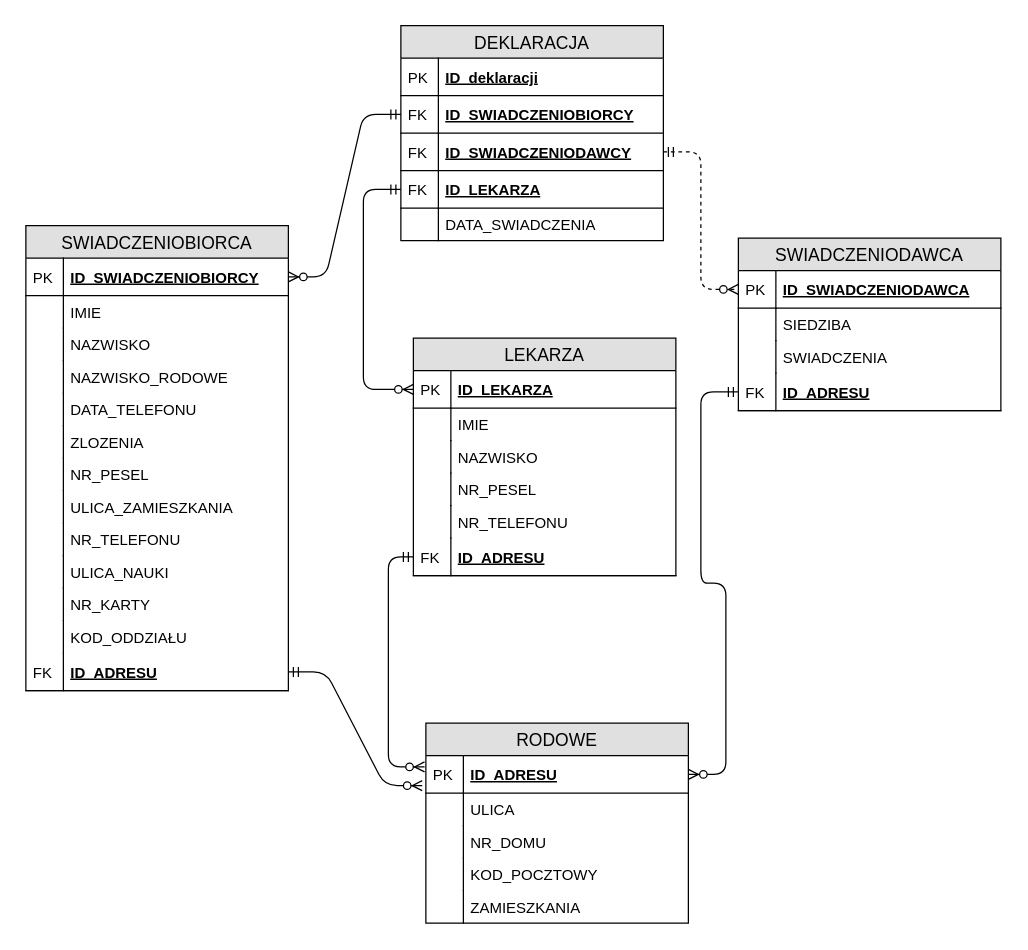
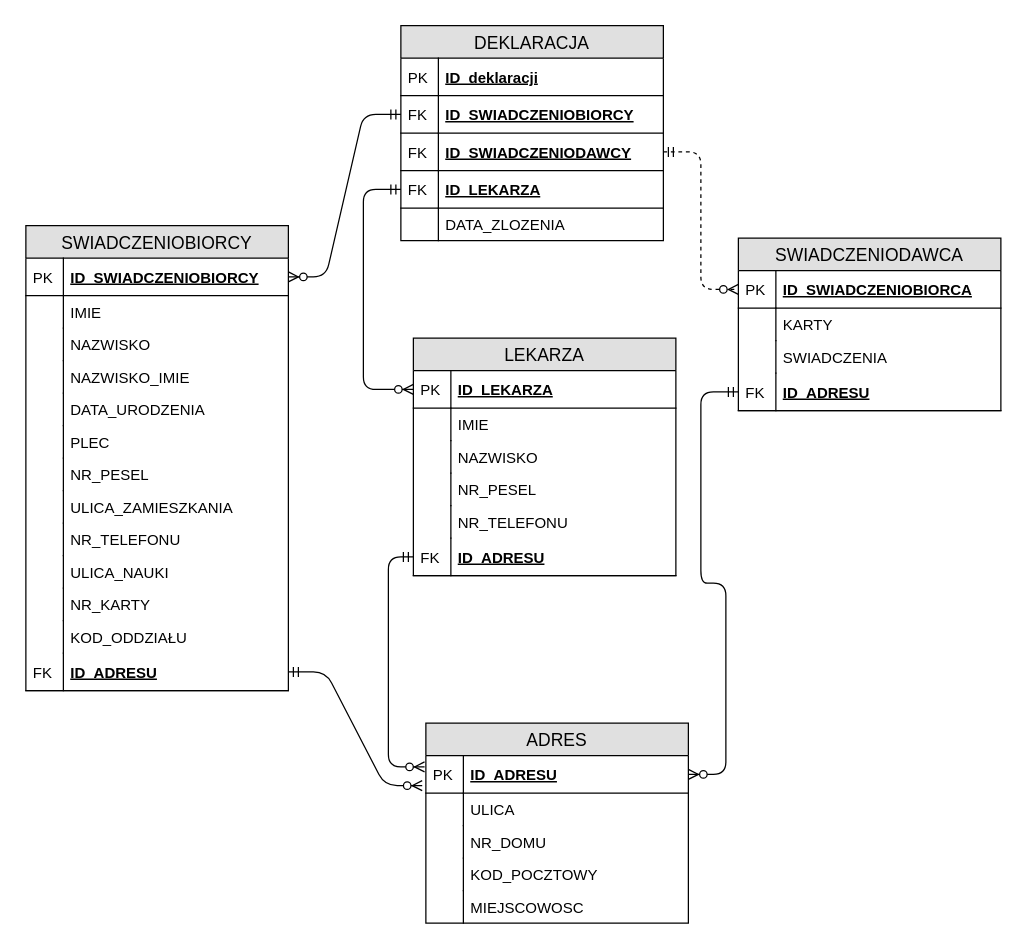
- <mxCell id="11" value="DATA_SWIADCZENIA" style="shape=partialRectangle;top=0;left=0;right=0;bottom=0;align=left;verticalAlign=top;fillColor=none;spacingLeft=34;spacingRight=4;overflow=hidden;rotatable=0;points=[[0,0.5],[1,0.5]];portConstraint=eastwest;dropTarget=0;fontSize=12;" vertex="1" parent="2"><mxGeometry y="146" width="210" height="26" as="geometry" /></mxCell>
+ <mxCell id="11" value="DATA_ZLOZENIA" style="shape=partialRectangle;top=0;left=0;right=0;bottom=0;align=left;verticalAlign=top;fillColor=none;spacingLeft=34;spacingRight=4;overflow=hidden;rotatable=0;points=[[0,0.5],[1,0.5]];portConstraint=eastwest;dropTarget=0;fontSize=12;" vertex="1" parent="2"><mxGeometry y="146" width="210" height="26" as="geometry" /></mxCell>
- <mxCell id="22" value="SWIADCZENIOBIORCA" style="swimlane;fontStyle=0;childLayout=stackLayout;horizontal=1;startSize=26;fillColor=#e0e0e0;horizontalStack=0;resizeParent=1;resizeParentMax=0;resizeLast=0;collapsible=1;marginBottom=0;swimlaneFillColor=#ffffff;align=center;fontSize=14;" vertex="1" parent="1"><mxGeometry x="20" y="180" width="210" height="372" as="geometry" /></mxCell>
+ <mxCell id="22" value="SWIADCZENIOBIORCY" style="swimlane;fontStyle=0;childLayout=stackLayout;horizontal=1;startSize=26;fillColor=#e0e0e0;horizontalStack=0;resizeParent=1;resizeParentMax=0;resizeLast=0;collapsible=1;marginBottom=0;swimlaneFillColor=#ffffff;align=center;fontSize=14;" vertex="1" parent="1"><mxGeometry x="20" y="180" width="210" height="372" as="geometry" /></mxCell>
- <mxCell id="14" value="ID_SWIADCZENIODAWCA" style="shape=partialRectangle;top=0;left=0;right=0;bottom=1;align=left;verticalAlign=middle;fillColor=none;spacingLeft=34;spacingRight=4;overflow=hidden;rotatable=0;points=[[0,0.5],[1,0.5]];portConstraint=eastwest;dropTarget=0;fontStyle=5;fontSize=12;" vertex="1" parent="13"><mxGeometry y="26" width="210" height="30" as="geometry" /></mxCell>
+ <mxCell id="14" value="ID_SWIADCZENIOBIORCA" style="shape=partialRectangle;top=0;left=0;right=0;bottom=1;align=left;verticalAlign=middle;fillColor=none;spacingLeft=34;spacingRight=4;overflow=hidden;rotatable=0;points=[[0,0.5],[1,0.5]];portConstraint=eastwest;dropTarget=0;fontStyle=5;fontSize=12;" vertex="1" parent="13"><mxGeometry y="26" width="210" height="30" as="geometry" /></mxCell>
- <mxCell id="16" value="SIEDZIBA" style="shape=partialRectangle;top=0;left=0;right=0;bottom=0;align=left;verticalAlign=top;fillColor=none;spacingLeft=34;spacingRight=4;overflow=hidden;rotatable=0;points=[[0,0.5],[1,0.5]];portConstraint=eastwest;dropTarget=0;fontSize=12;" vertex="1" parent="13"><mxGeometry y="56" width="210" height="26" as="geometry" /></mxCell>
+ <mxCell id="16" value="KARTY" style="shape=partialRectangle;top=0;left=0;right=0;bottom=0;align=left;verticalAlign=top;fillColor=none;spacingLeft=34;spacingRight=4;overflow=hidden;rotatable=0;points=[[0,0.5],[1,0.5]];portConstraint=eastwest;dropTarget=0;fontSize=12;" vertex="1" parent="13"><mxGeometry y="56" width="210" height="26" as="geometry" /></mxCell>
- <mxCell id="29" value="NAZWISKO_RODOWE" style="shape=partialRectangle;top=0;left=0;right=0;bottom=0;align=left;verticalAlign=top;fillColor=none;spacingLeft=34;spacingRight=4;overflow=hidden;rotatable=0;points=[[0,0.5],[1,0.5]];portConstraint=eastwest;dropTarget=0;fontSize=12;" vertex="1" parent="22"><mxGeometry y="108" width="210" height="26" as="geometry" /></mxCell>
+ <mxCell id="29" value="NAZWISKO_IMIE" style="shape=partialRectangle;top=0;left=0;right=0;bottom=0;align=left;verticalAlign=top;fillColor=none;spacingLeft=34;spacingRight=4;overflow=hidden;rotatable=0;points=[[0,0.5],[1,0.5]];portConstraint=eastwest;dropTarget=0;fontSize=12;" vertex="1" parent="22"><mxGeometry y="108" width="210" height="26" as="geometry" /></mxCell>
- <mxCell id="31" value="DATA_TELEFONU" style="shape=partialRectangle;top=0;left=0;right=0;bottom=0;align=left;verticalAlign=top;fillColor=none;spacingLeft=34;spacingRight=4;overflow=hidden;rotatable=0;points=[[0,0.5],[1,0.5]];portConstraint=eastwest;dropTarget=0;fontSize=12;" vertex="1" parent="22"><mxGeometry y="134" width="210" height="26" as="geometry" /></mxCell>
+ <mxCell id="31" value="DATA_URODZENIA" style="shape=partialRectangle;top=0;left=0;right=0;bottom=0;align=left;verticalAlign=top;fillColor=none;spacingLeft=34;spacingRight=4;overflow=hidden;rotatable=0;points=[[0,0.5],[1,0.5]];portConstraint=eastwest;dropTarget=0;fontSize=12;" vertex="1" parent="22"><mxGeometry y="134" width="210" height="26" as="geometry" /></mxCell>
- <mxCell id="33" value="ZLOZENIA" style="shape=partialRectangle;top=0;left=0;right=0;bottom=0;align=left;verticalAlign=top;fillColor=none;spacingLeft=34;spacingRight=4;overflow=hidden;rotatable=0;points=[[0,0.5],[1,0.5]];portConstraint=eastwest;dropTarget=0;fontSize=12;" vertex="1" parent="22"><mxGeometry y="160" width="210" height="26" as="geometry" /></mxCell>
+ <mxCell id="33" value="PLEC" style="shape=partialRectangle;top=0;left=0;right=0;bottom=0;align=left;verticalAlign=top;fillColor=none;spacingLeft=34;spacingRight=4;overflow=hidden;rotatable=0;points=[[0,0.5],[1,0.5]];portConstraint=eastwest;dropTarget=0;fontSize=12;" vertex="1" parent="22"><mxGeometry y="160" width="210" height="26" as="geometry" /></mxCell>
- <mxCell id="65" value="RODOWE" style="swimlane;fontStyle=0;childLayout=stackLayout;horizontal=1;startSize=26;fillColor=#e0e0e0;horizontalStack=0;resizeParent=1;resizeParentMax=0;resizeLast=0;collapsible=1;marginBottom=0;swimlaneFillColor=#ffffff;align=center;fontSize=14;" vertex="1" parent="1"><mxGeometry x="340" y="578" width="210" height="160" as="geometry" /></mxCell>
+ <mxCell id="65" value="ADRES" style="swimlane;fontStyle=0;childLayout=stackLayout;horizontal=1;startSize=26;fillColor=#e0e0e0;horizontalStack=0;resizeParent=1;resizeParentMax=0;resizeLast=0;collapsible=1;marginBottom=0;swimlaneFillColor=#ffffff;align=center;fontSize=14;" vertex="1" parent="1"><mxGeometry x="340" y="578" width="210" height="160" as="geometry" /></mxCell>
- <mxCell id="74" value="ZAMIESZKANIA" style="shape=partialRectangle;top=0;left=0;right=0;bottom=0;align=left;verticalAlign=top;fillColor=none;spacingLeft=34;spacingRight=4;overflow=hidden;rotatable=0;points=[[0,0.5],[1,0.5]];portConstraint=eastwest;dropTarget=0;fontSize=12;" vertex="1" parent="65"><mxGeometry y="134" width="210" height="26" as="geometry" /></mxCell>
+ <mxCell id="74" value="MIEJSCOWOSC" style="shape=partialRectangle;top=0;left=0;right=0;bottom=0;align=left;verticalAlign=top;fillColor=none;spacingLeft=34;spacingRight=4;overflow=hidden;rotatable=0;points=[[0,0.5],[1,0.5]];portConstraint=eastwest;dropTarget=0;fontSize=12;" vertex="1" parent="65"><mxGeometry y="134" width="210" height="26" as="geometry" /></mxCell>
